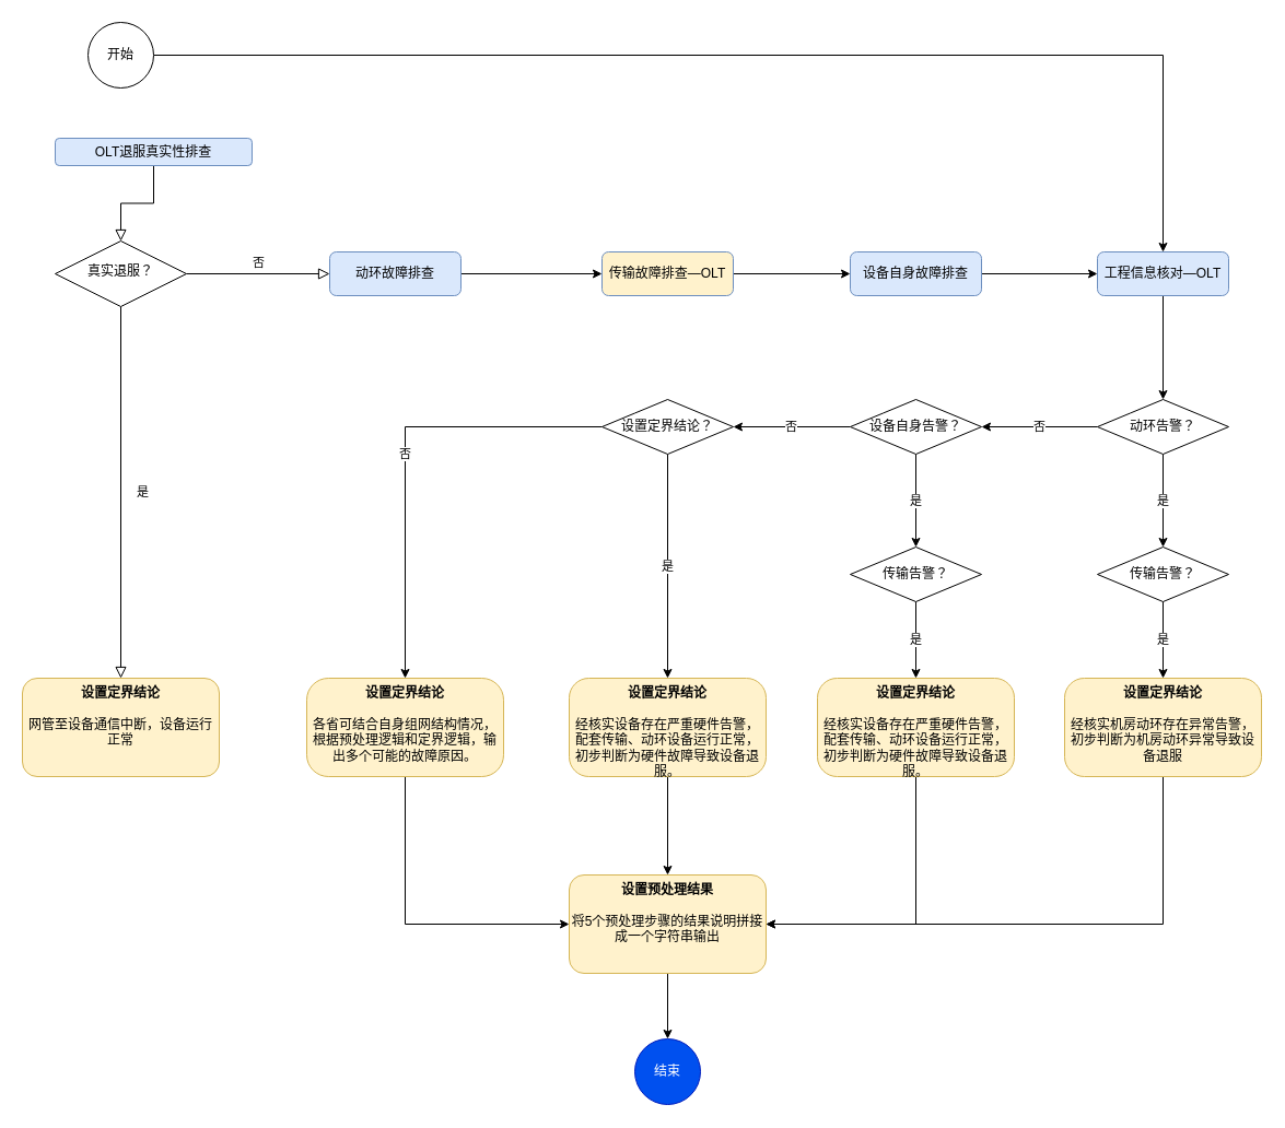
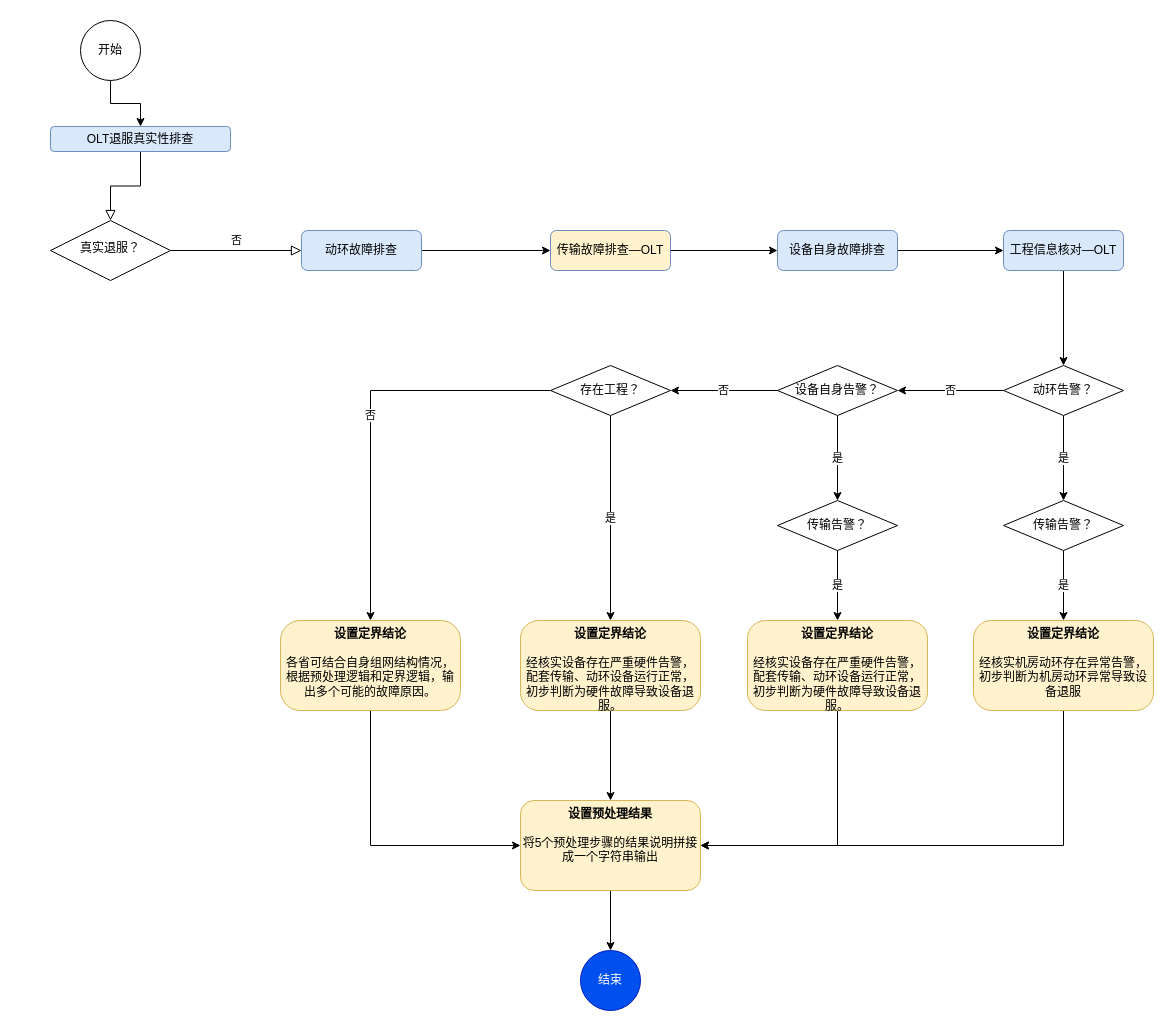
- <mxCell id="16" style="edgeStyle=orthogonalEdgeStyle;rounded=0;orthogonalLoop=1;jettySize=auto;html=1;" parent="1" source="17" target="15" edge="1"><mxGeometry relative="1" as="geometry" /></mxCell>
+ <mxCell id="16" style="edgeStyle=orthogonalEdgeStyle;rounded=0;orthogonalLoop=1;jettySize=auto;html=1;entryX=0.5;entryY=0;entryDx=0;entryDy=0;" parent="1" source="17" target="3" edge="1"><mxGeometry relative="1" as="geometry" /></mxCell>
- <mxCell id="34" value="设置定界结论？" style="rhombus;whiteSpace=wrap;html=1;rounded=1;glass=0;strokeWidth=1;shadow=0;arcSize=0;" parent="1" vertex="1"><mxGeometry x="550" y="365" width="120" height="50" as="geometry" /></mxCell>
+ <mxCell id="34" value="存在工程？" style="rhombus;whiteSpace=wrap;html=1;rounded=1;glass=0;strokeWidth=1;shadow=0;arcSize=0;" parent="1" vertex="1"><mxGeometry x="550" y="365" width="120" height="50" as="geometry" /></mxCell>
- <mxCell id="4" value="是" style="rounded=0;html=1;jettySize=auto;orthogonalLoop=1;fontSize=11;endArrow=block;endFill=0;endSize=8;strokeWidth=1;shadow=0;labelBackgroundColor=none;edgeStyle=orthogonalEdgeStyle;entryX=0.5;entryY=0;entryDx=0;entryDy=0;" parent="1" source="6" target="7" edge="1"><mxGeometry y="20" relative="1" as="geometry"><mxPoint as="offset" /><mxPoint x="80" y="430" as="targetPoint" /></mxGeometry></mxCell>
- <mxCell id="7" value="&lt;b&gt;设置定界结论&lt;br&gt;&lt;/b&gt;&lt;br&gt;网管至设备通信中断，设备运行正常" style="rounded=1;whiteSpace=wrap;html=1;fontSize=12;glass=0;strokeWidth=1;shadow=0;fillColor=#fff2cc;strokeColor=#d6b656;verticalAlign=top;" parent="1" vertex="1"><mxGeometry x="20" y="620" width="180" height="90" as="geometry" /></mxCell>
